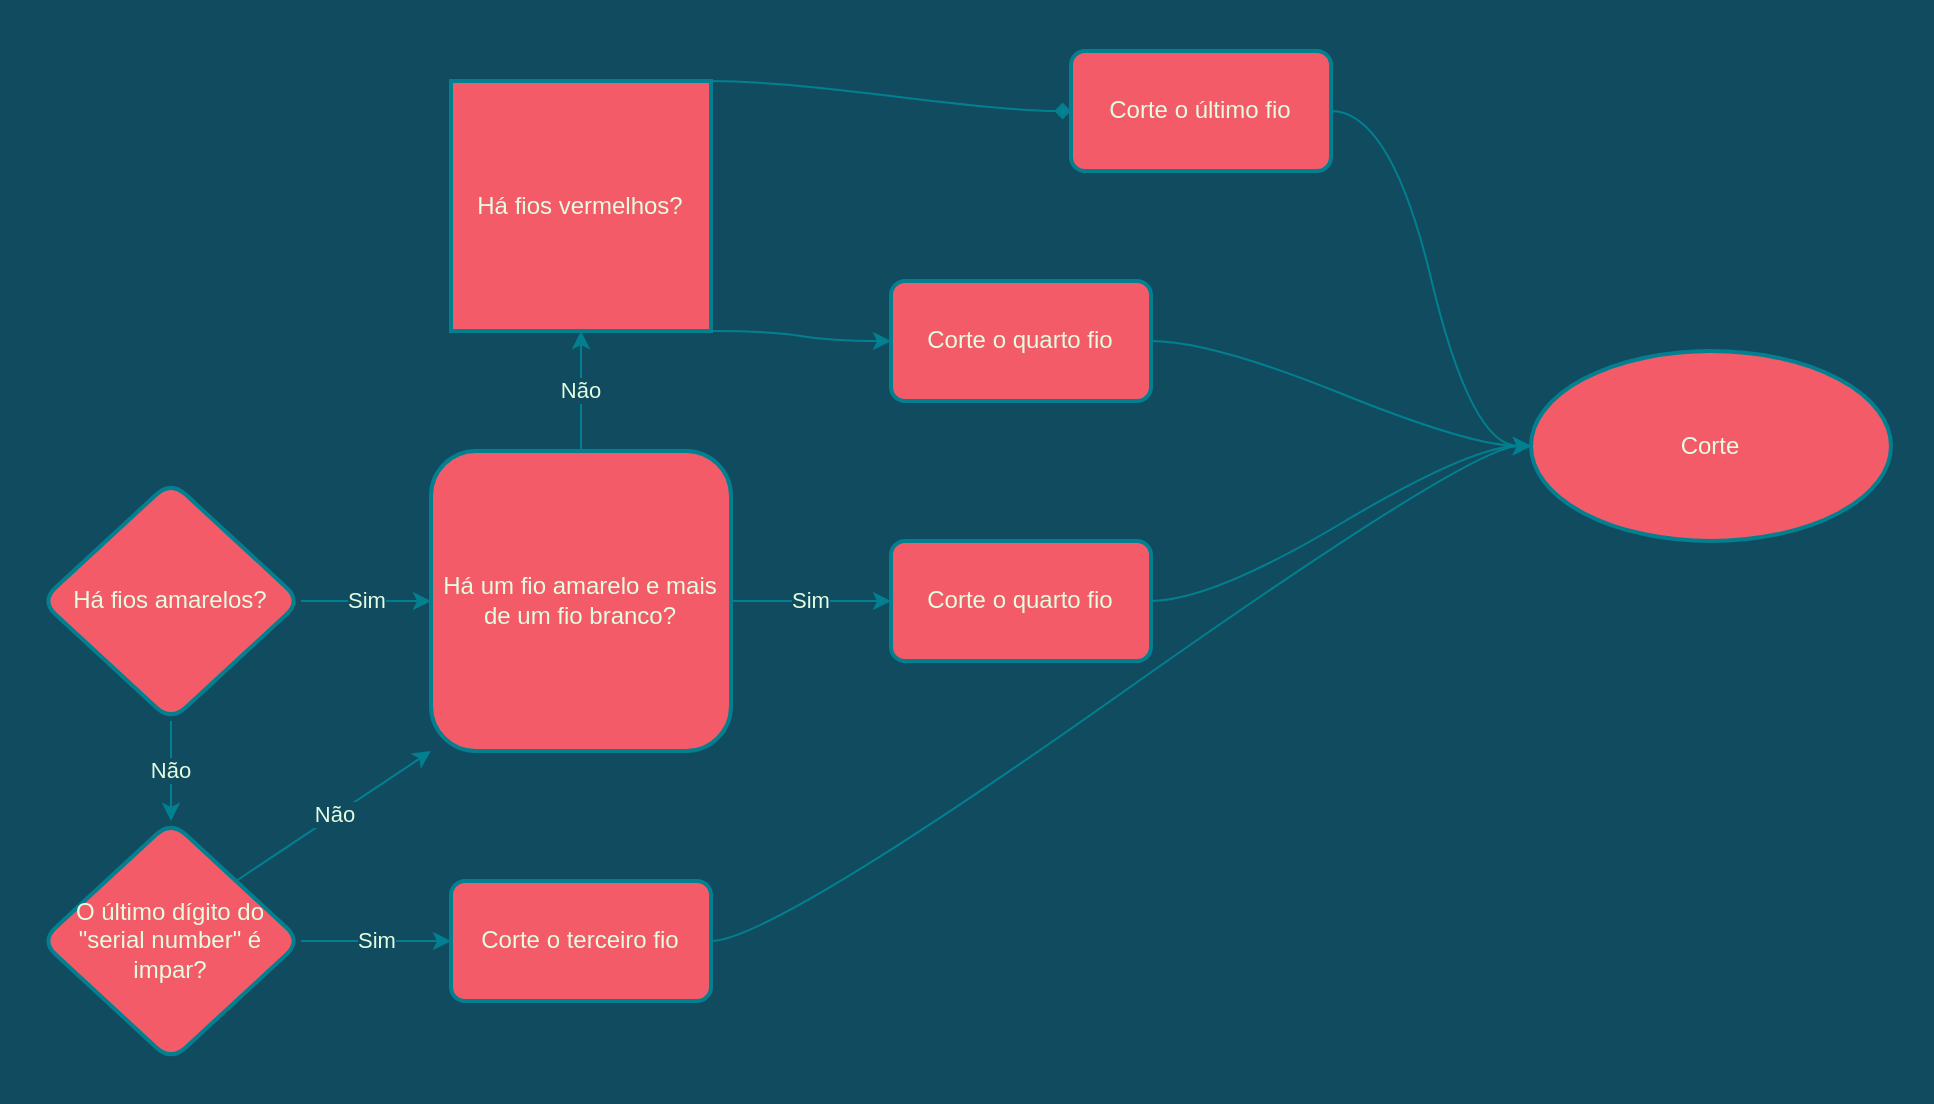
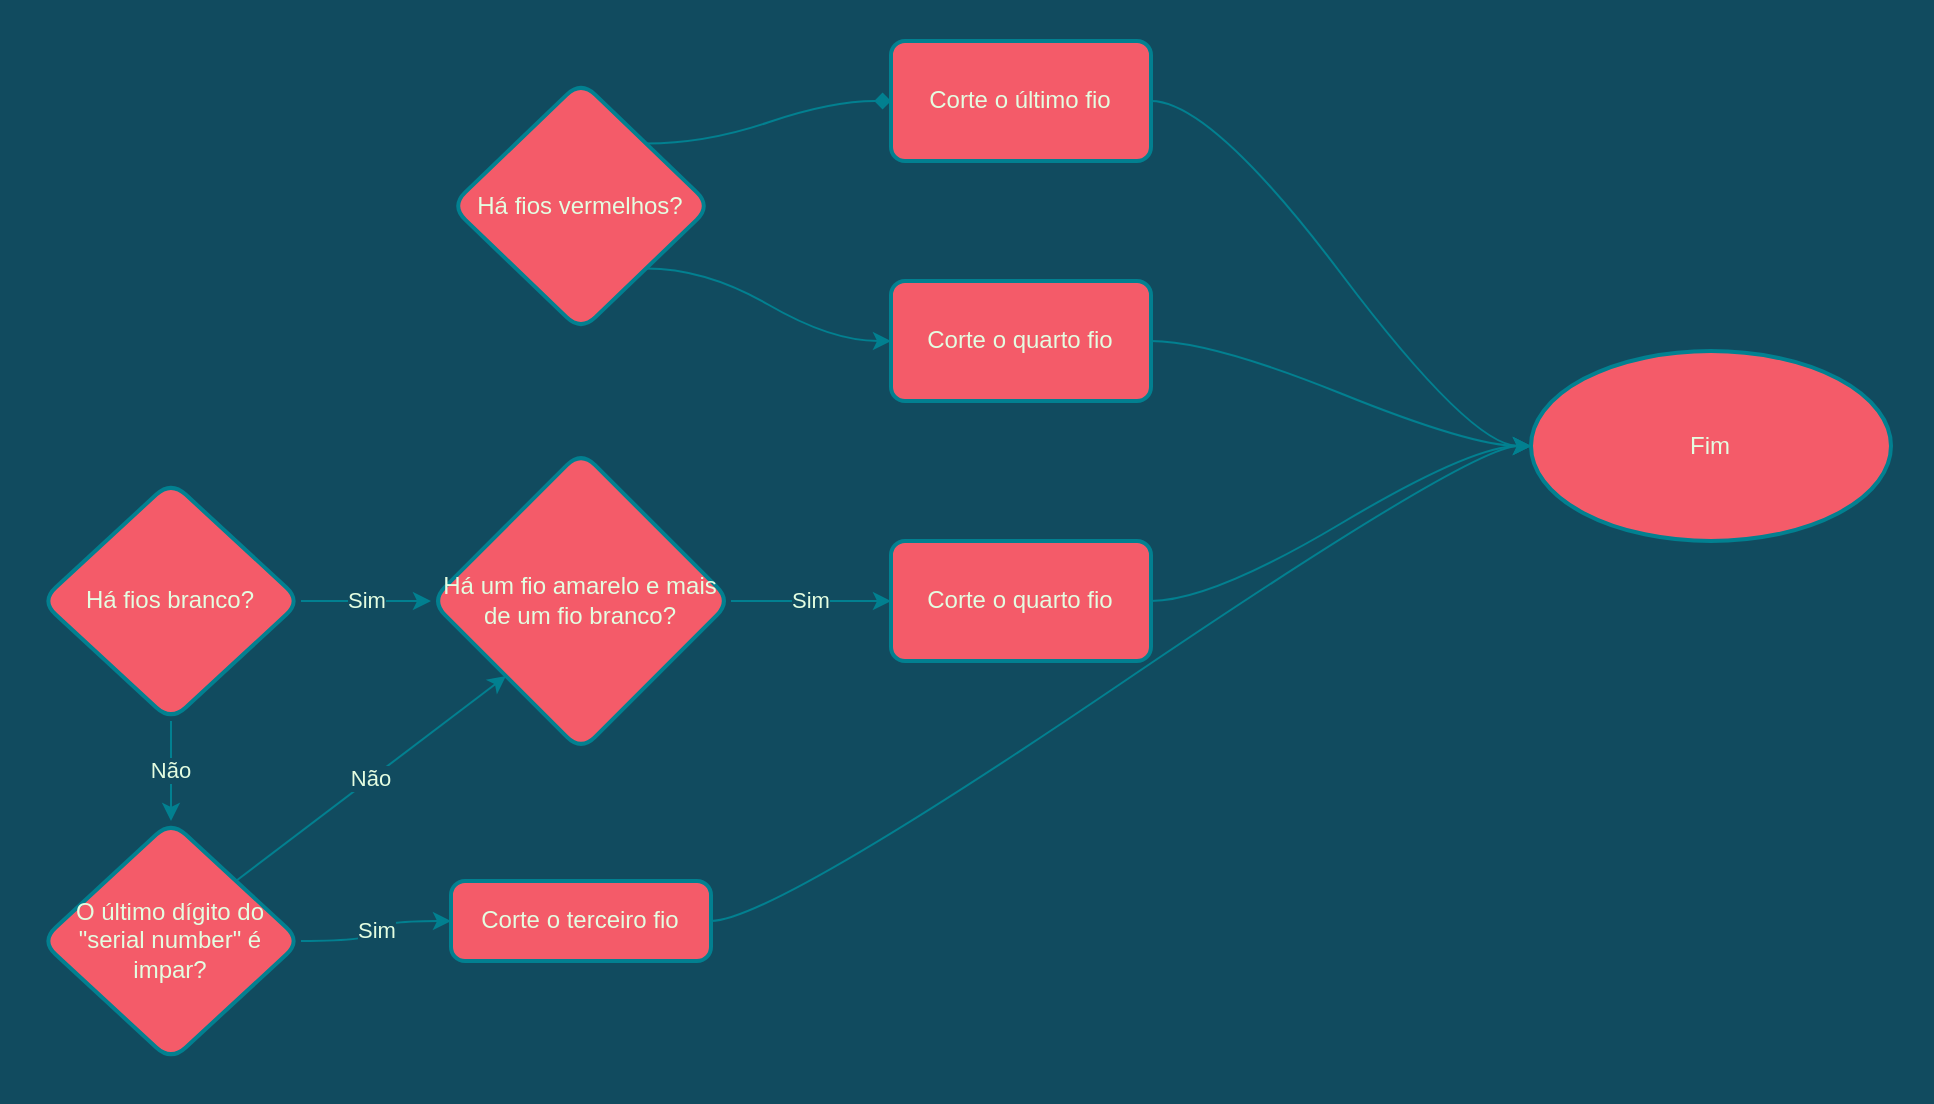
- <mxCell id="21" value="Corte o último fio" style="whiteSpace=wrap;html=1;absoluteArcSize=1;arcSize=14;strokeWidth=2;fillColor=#F45B69;strokeColor=#028090;fontColor=#E4FDE1;rounded=1;" vertex="1" parent="1"><mxGeometry x="535" y="25" width="130" height="60" as="geometry" /></mxCell>
+ <mxCell id="21" value="Corte o último fio" style="whiteSpace=wrap;html=1;absoluteArcSize=1;arcSize=14;strokeWidth=2;fillColor=#F45B69;strokeColor=#028090;fontColor=#E4FDE1;rounded=1;" vertex="1" parent="1"><mxGeometry x="445" y="20" width="130" height="60" as="geometry" /></mxCell>
- <mxCell id="17" value="Há fios vermelhos?" style="whiteSpace=wrap;html=1;strokeWidth=2;fillColor=#F45B69;strokeColor=#028090;fontColor=#E4FDE1;rounded=0;" vertex="1" parent="1"><mxGeometry x="225" y="40" width="130" height="125" as="geometry" /></mxCell>
+ <mxCell id="17" value="Há fios vermelhos?" style="rhombus;whiteSpace=wrap;html=1;strokeWidth=2;fillColor=#F45B69;strokeColor=#028090;fontColor=#E4FDE1;rounded=1;" vertex="1" parent="1"><mxGeometry x="225" y="40" width="130" height="125" as="geometry" /></mxCell>
- <mxCell id="6" value="Não" style="edgeStyle=none;orthogonalLoop=1;jettySize=auto;html=1;labelBackgroundColor=#114B5F;strokeColor=#028090;fontColor=#E4FDE1;curved=1;" edge="1" parent="1" source="7" target="17"><mxGeometry relative="1" as="geometry" /></mxCell>
- <mxCell id="22" value="Corte" style="ellipse;whiteSpace=wrap;html=1;strokeWidth=2;arcSize=14;fillColor=#F45B69;strokeColor=#028090;fontColor=#E4FDE1;rounded=1;" vertex="1" parent="1"><mxGeometry x="765" y="175" width="180" height="95" as="geometry" /></mxCell>
+ <mxCell id="22" value="Fim" style="ellipse;whiteSpace=wrap;html=1;strokeWidth=2;arcSize=14;fillColor=#F45B69;strokeColor=#028090;fontColor=#E4FDE1;rounded=1;" vertex="1" parent="1"><mxGeometry x="765" y="175" width="180" height="95" as="geometry" /></mxCell>
- <mxCell id="4" value="Há fios amarelos?" style="rhombus;whiteSpace=wrap;html=1;strokeWidth=2;direction=south;fillColor=#F45B69;strokeColor=#028090;fontColor=#E4FDE1;rounded=1;" vertex="1" parent="1"><mxGeometry x="20" y="240" width="130" height="120" as="geometry" /></mxCell>
+ <mxCell id="4" value="Há fios branco?" style="rhombus;whiteSpace=wrap;html=1;strokeWidth=2;direction=south;fillColor=#F45B69;strokeColor=#028090;fontColor=#E4FDE1;rounded=1;" vertex="1" parent="1"><mxGeometry x="20" y="240" width="130" height="120" as="geometry" /></mxCell>
- <mxCell id="7" value="Há um fio amarelo e mais de um fio branco?" style="whiteSpace=wrap;html=1;strokeWidth=2;fillColor=#F45B69;strokeColor=#028090;fontColor=#E4FDE1;rounded=1;" vertex="1" parent="1"><mxGeometry x="215" y="225" width="150" height="150" as="geometry" /></mxCell>
+ <mxCell id="7" value="Há um fio amarelo e mais de um fio branco?" style="rhombus;whiteSpace=wrap;html=1;strokeWidth=2;fillColor=#F45B69;strokeColor=#028090;fontColor=#E4FDE1;rounded=1;" vertex="1" parent="1"><mxGeometry x="215" y="225" width="150" height="150" as="geometry" /></mxCell>
- <mxCell id="14" value="Corte o terceiro fio" style="whiteSpace=wrap;html=1;absoluteArcSize=1;arcSize=14;strokeWidth=2;fillColor=#F45B69;strokeColor=#028090;fontColor=#E4FDE1;rounded=1;" vertex="1" parent="1"><mxGeometry x="225" y="440" width="130" height="60" as="geometry" /></mxCell>
+ <mxCell id="14" value="Corte o terceiro fio" style="whiteSpace=wrap;html=1;absoluteArcSize=1;arcSize=14;strokeWidth=2;fillColor=#F45B69;strokeColor=#028090;fontColor=#E4FDE1;rounded=1;" vertex="1" parent="1"><mxGeometry x="225" y="440" width="130" height="40" as="geometry" /></mxCell>
